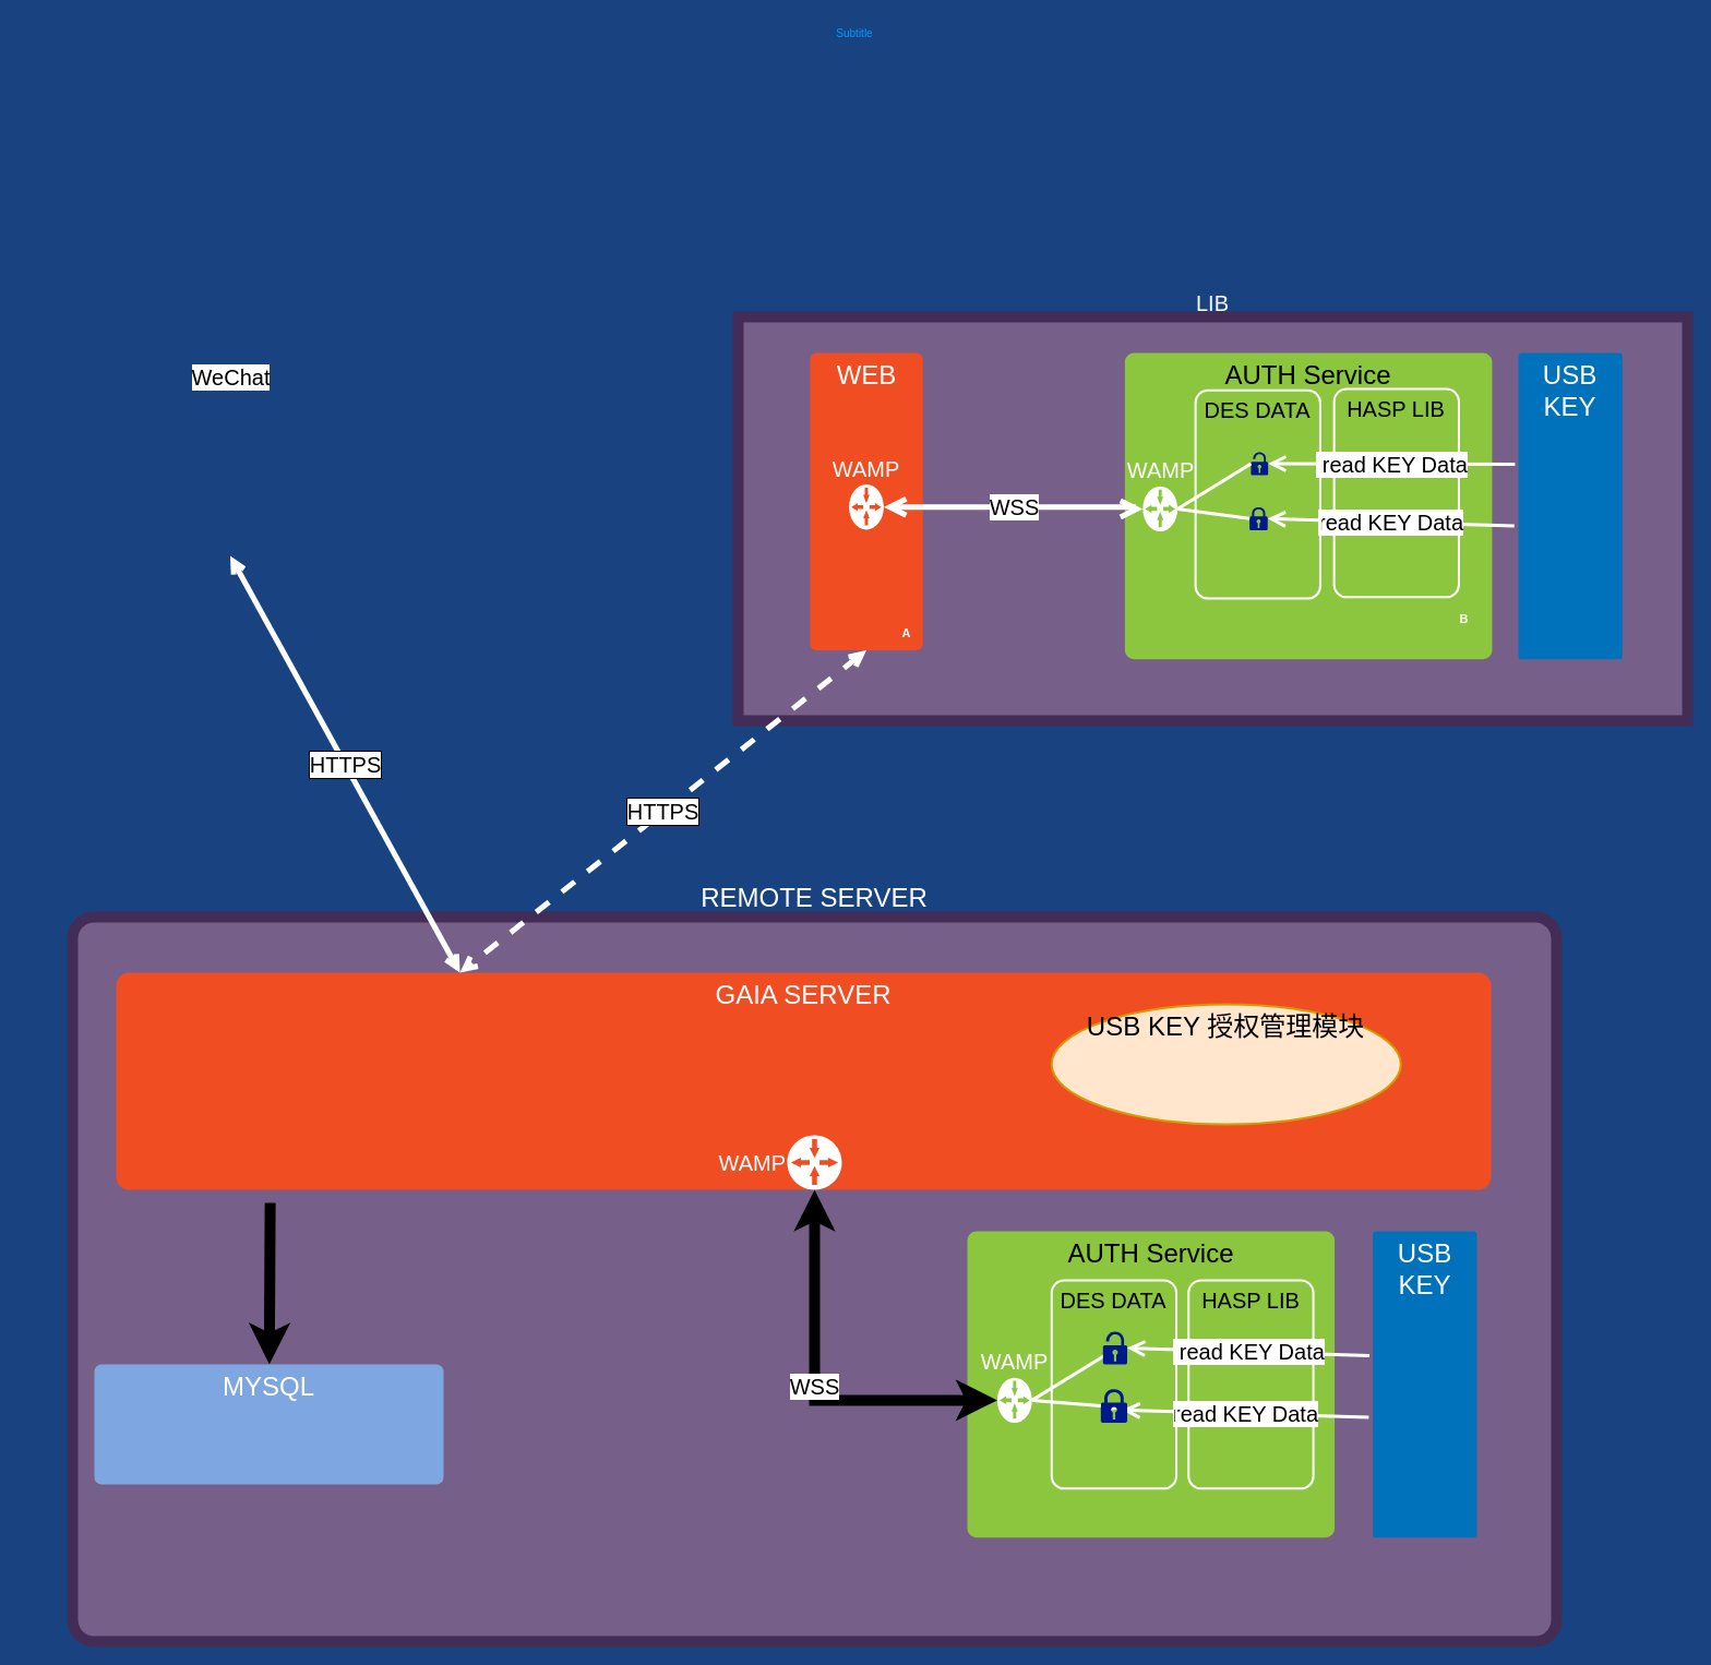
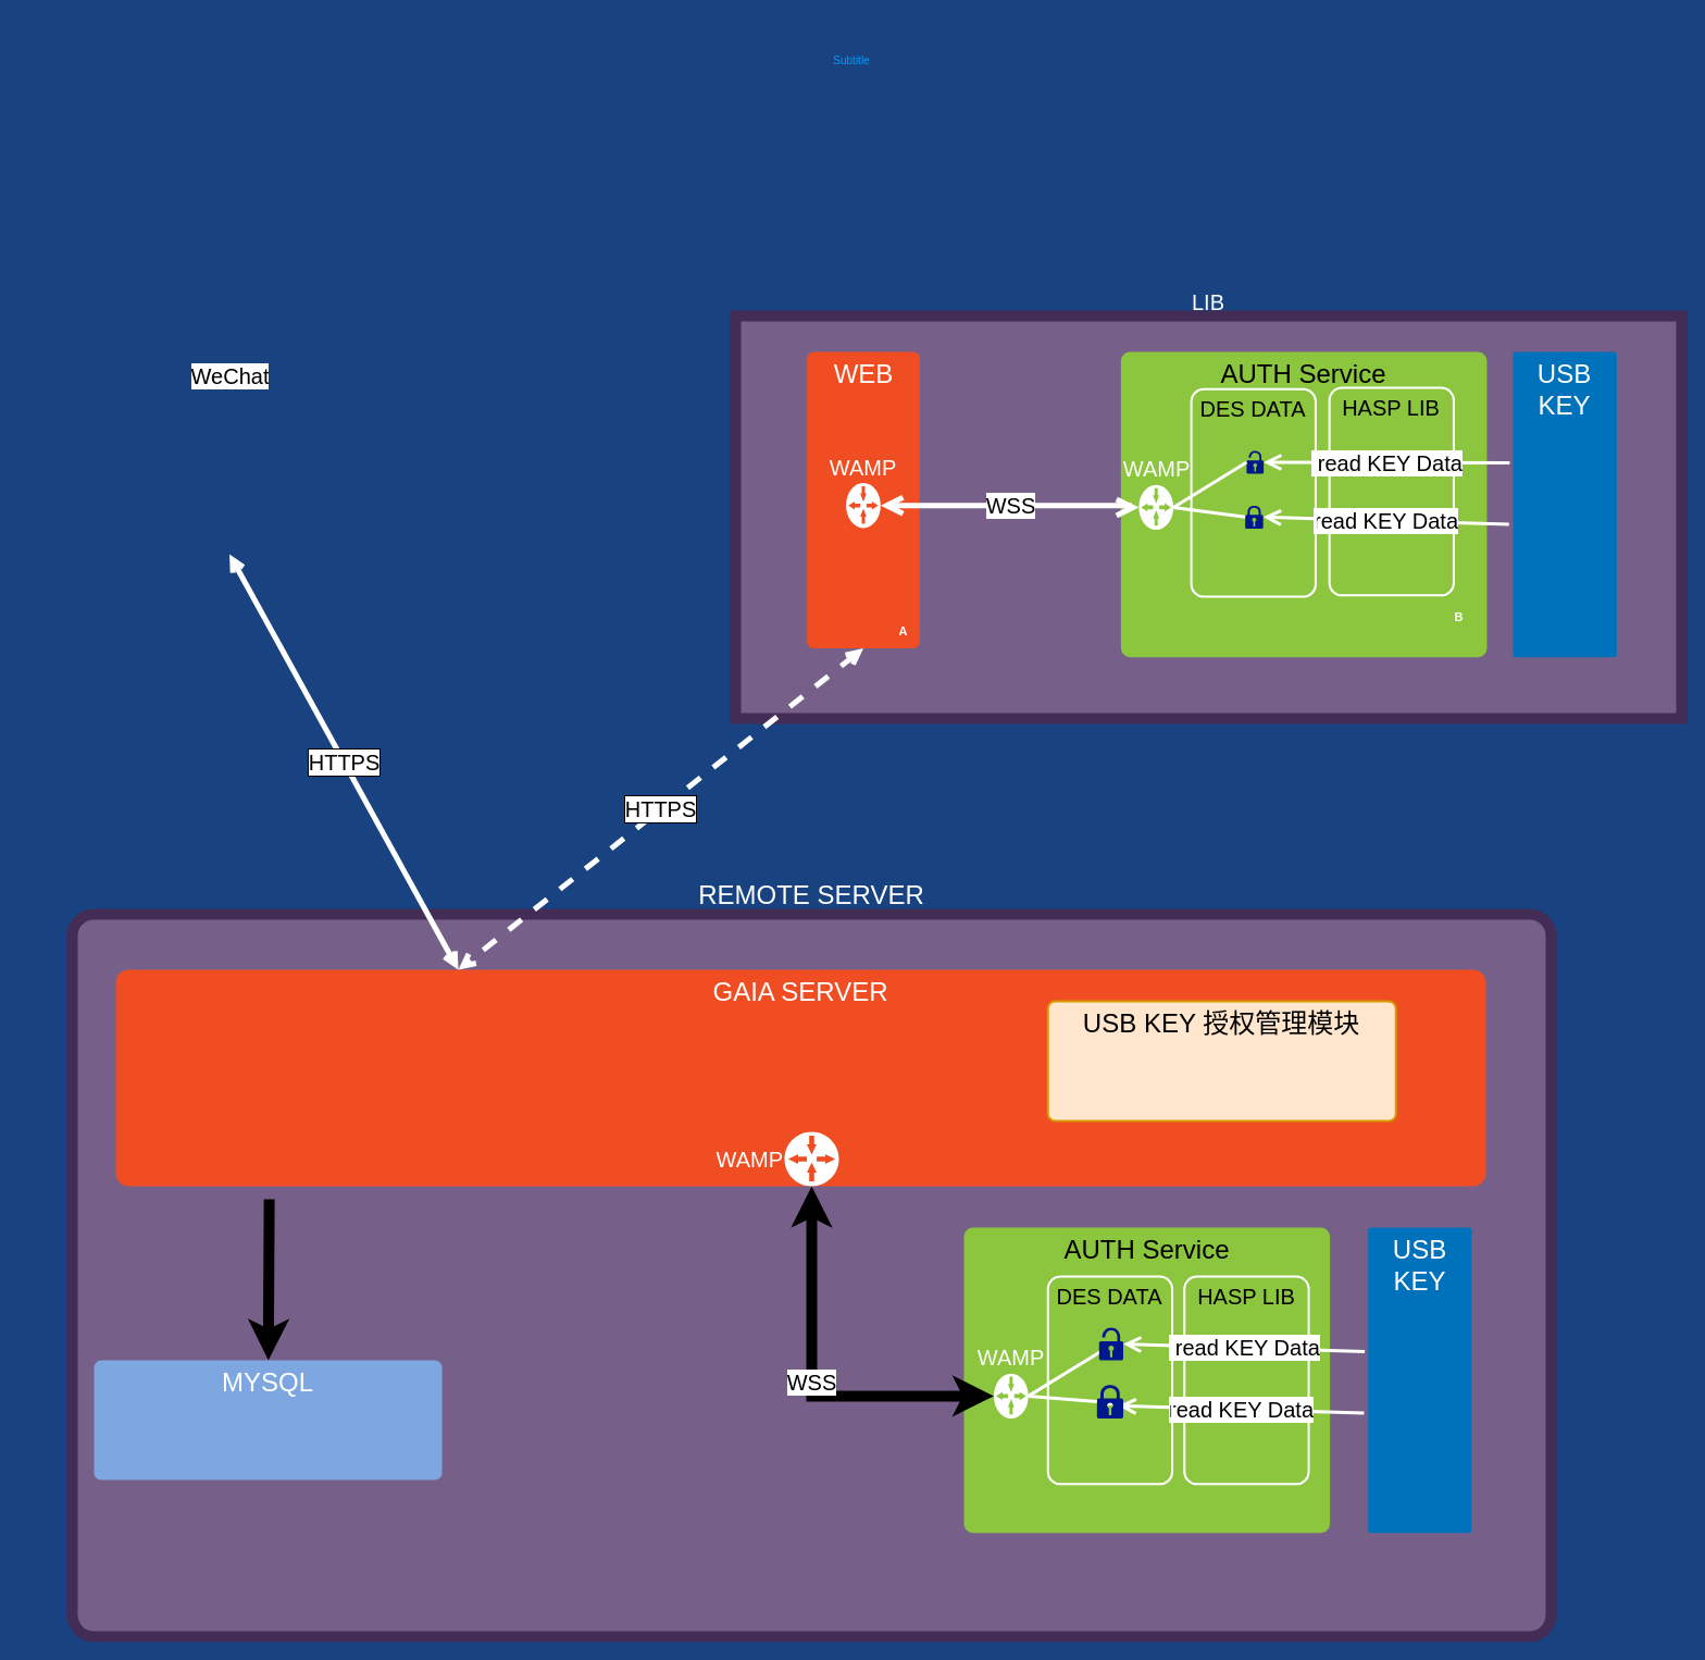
- <mxCell id="3" value="Subtitle" style="text;html=1;strokeColor=none;fillColor=none;align=center;verticalAlign=middle;whiteSpace=wrap;rounded=0;shadow=0;fontSize=10;fontColor=#009BFF;" parent="1" vertex="1"><mxGeometry x="20" y="20" width="1526" height="20" as="geometry" /></mxCell>
+ <mxCell id="3" value="Subtitle" style="text;html=1;strokeColor=none;fillColor=none;align=center;verticalAlign=middle;whiteSpace=wrap;rounded=0;shadow=0;fontSize=10;fontColor=#009BFF;" parent="1" vertex="1"><mxGeometry x="20" y="45" width="1526" height="20" as="geometry" /></mxCell>
- <mxCell id="44" value="USB KEY 授权管理模块" style="ellipse;whiteSpace=wrap;html=1;shadow=0;strokeWidth=2;fontSize=24;align=center;arcSize=6;verticalAlign=top;fillColor=#ffe6cc;strokeColor=#d79b00;" vertex="1" parent="1"><mxGeometry x="963.25" y="920" width="320" height="110" as="geometry" /></mxCell>
+ <mxCell id="44" value="USB KEY 授权管理模块" style="rounded=1;whiteSpace=wrap;html=1;shadow=0;strokeWidth=2;fontSize=24;align=center;arcSize=6;verticalAlign=top;fillColor=#ffe6cc;strokeColor=#d79b00;" vertex="1" parent="1"><mxGeometry x="963.25" y="920" width="320" height="110" as="geometry" /></mxCell>
